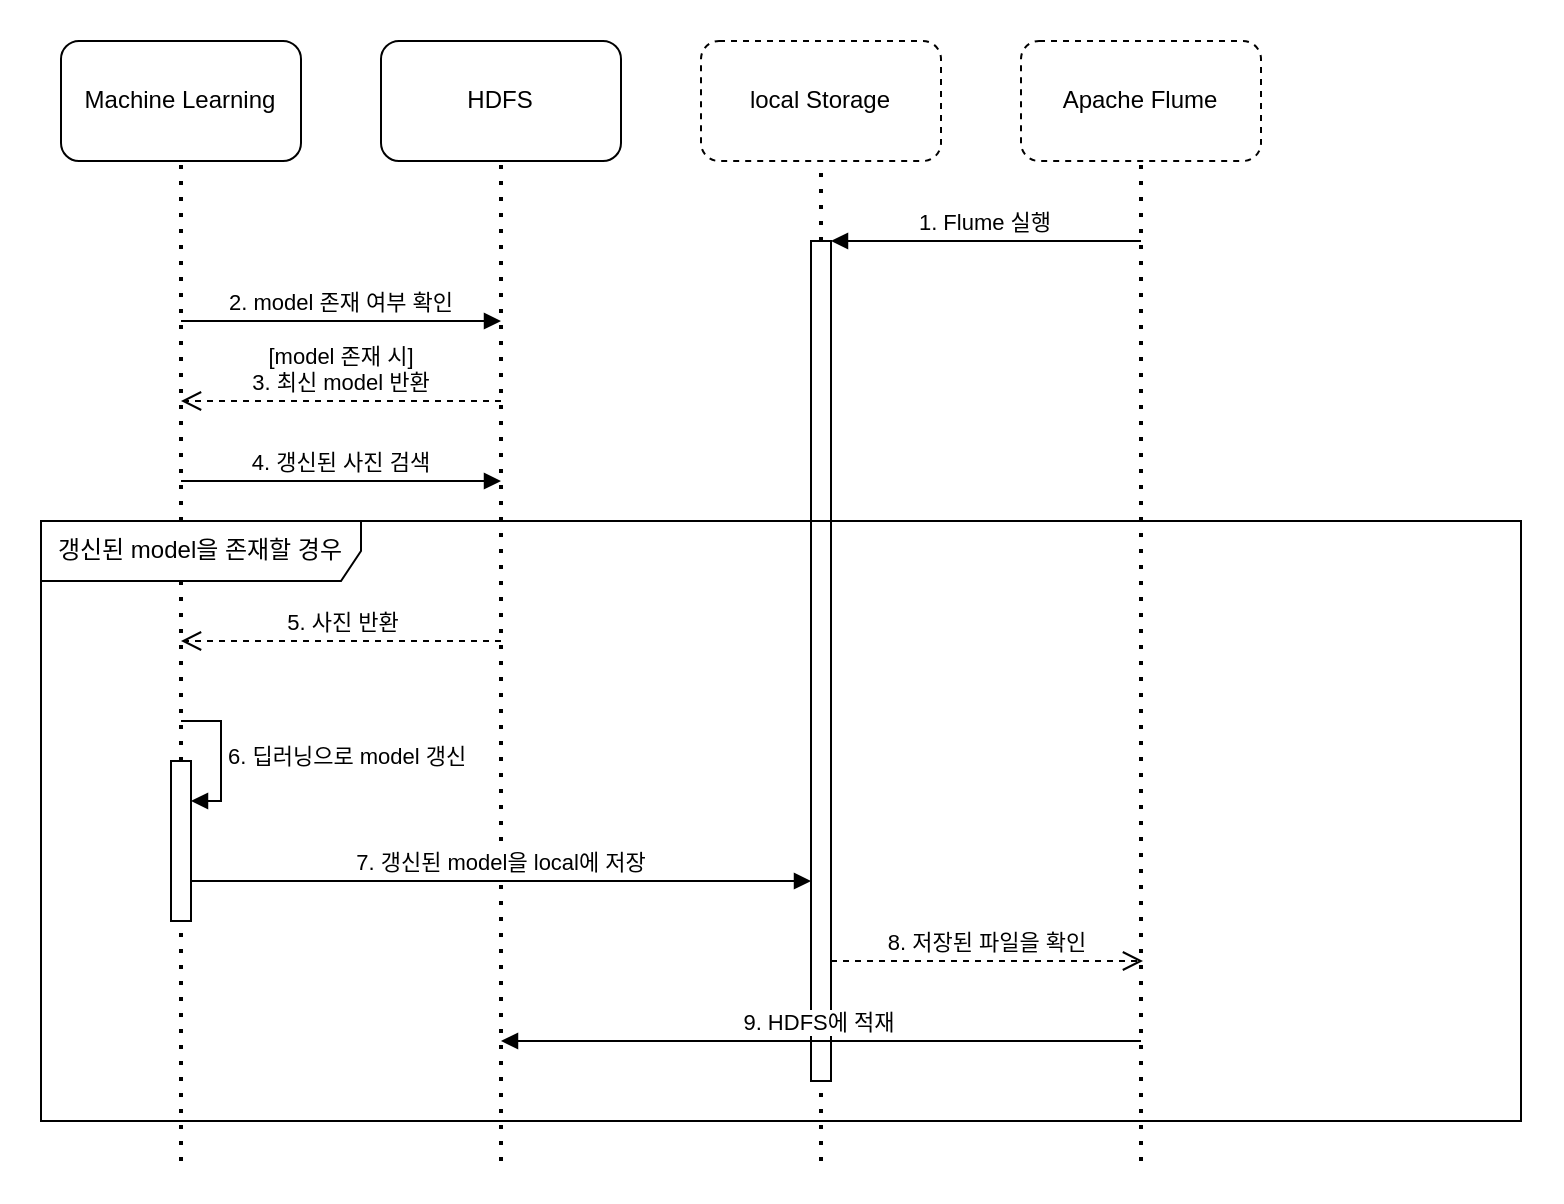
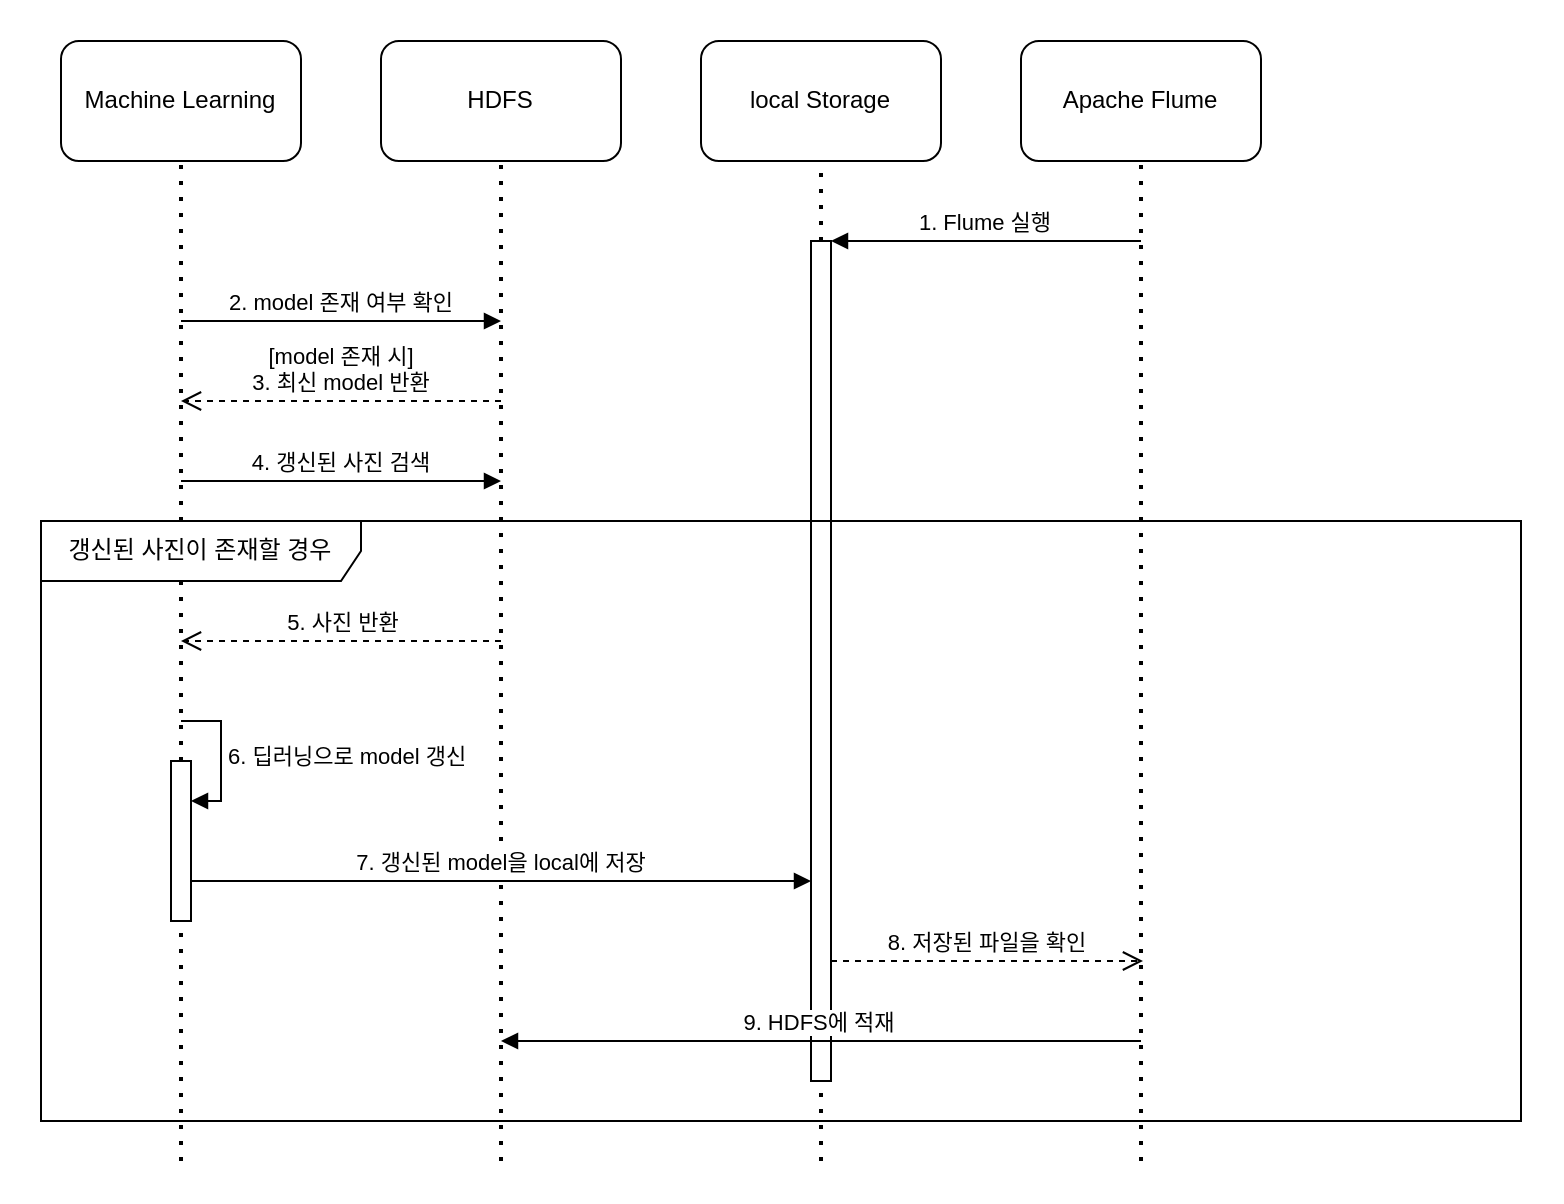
- <mxCell id="6" value="local Storage" style="rounded=1;whiteSpace=wrap;html=1;dashed=1;" vertex="1" parent="1"><mxGeometry x="350" y="20" width="120" height="60" as="geometry" /></mxCell>
+ <mxCell id="6" value="local Storage" style="rounded=1;whiteSpace=wrap;html=1;" vertex="1" parent="1"><mxGeometry x="350" y="20" width="120" height="60" as="geometry" /></mxCell>
- <mxCell id="8" value="Apache Flume" style="rounded=1;whiteSpace=wrap;html=1;dashed=1;" vertex="1" parent="1"><mxGeometry x="510" y="20" width="120" height="60" as="geometry" /></mxCell>
+ <mxCell id="8" value="Apache Flume" style="rounded=1;whiteSpace=wrap;html=1;" vertex="1" parent="1"><mxGeometry x="510" y="20" width="120" height="60" as="geometry" /></mxCell>
- <mxCell id="18" value="갱신된 model을 존재할 경우" style="shape=umlFrame;whiteSpace=wrap;html=1;pointerEvents=0;width=160;height=30;" vertex="1" parent="1"><mxGeometry x="20" y="260" width="740" height="300" as="geometry" /></mxCell>
+ <mxCell id="18" value="갱신된 사진이 존재할 경우" style="shape=umlFrame;whiteSpace=wrap;html=1;pointerEvents=0;width=160;height=30;" vertex="1" parent="1"><mxGeometry x="20" y="260" width="740" height="300" as="geometry" /></mxCell>
